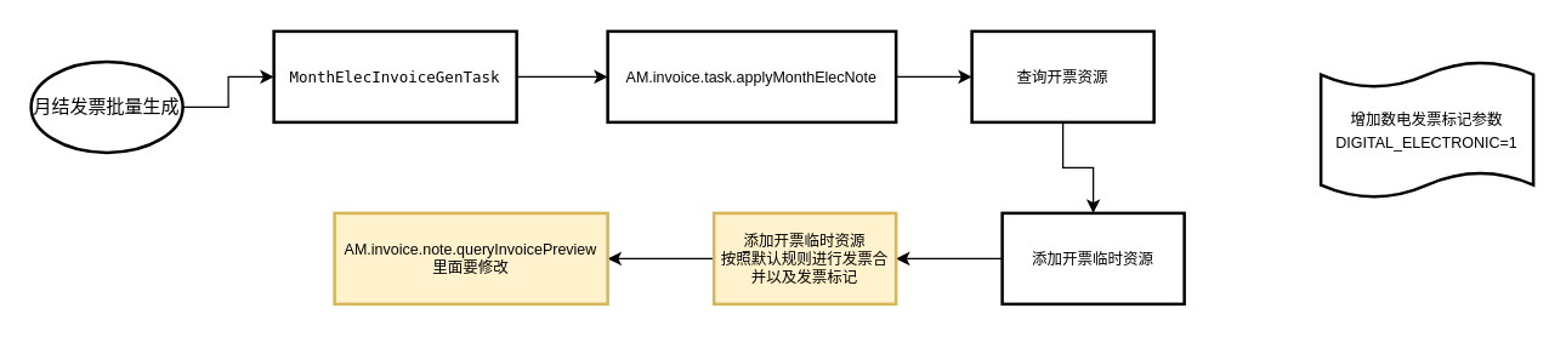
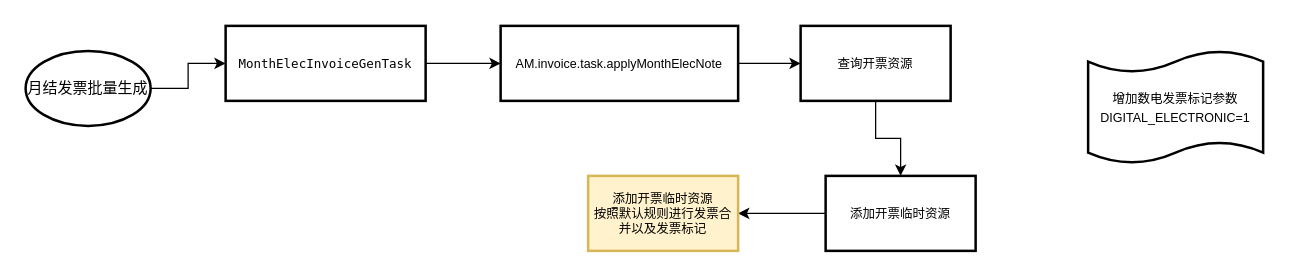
- <mxCell id="14" value="AM.invoice.note.queryInvoicePreview&lt;br&gt;里面要修改" style="whiteSpace=wrap;html=1;fontSize=10;fillColor=#fff2cc;strokeColor=#d6b656;strokeWidth=2;" vertex="1" parent="1"><mxGeometry x="220" y="140" width="180" height="60" as="geometry" /></mxCell>
- <mxCell id="12" value="" style="edgeStyle=orthogonalEdgeStyle;rounded=0;orthogonalLoop=1;jettySize=auto;html=1;" edge="1" parent="1" source="13" target="14"><mxGeometry relative="1" as="geometry" /></mxCell>
